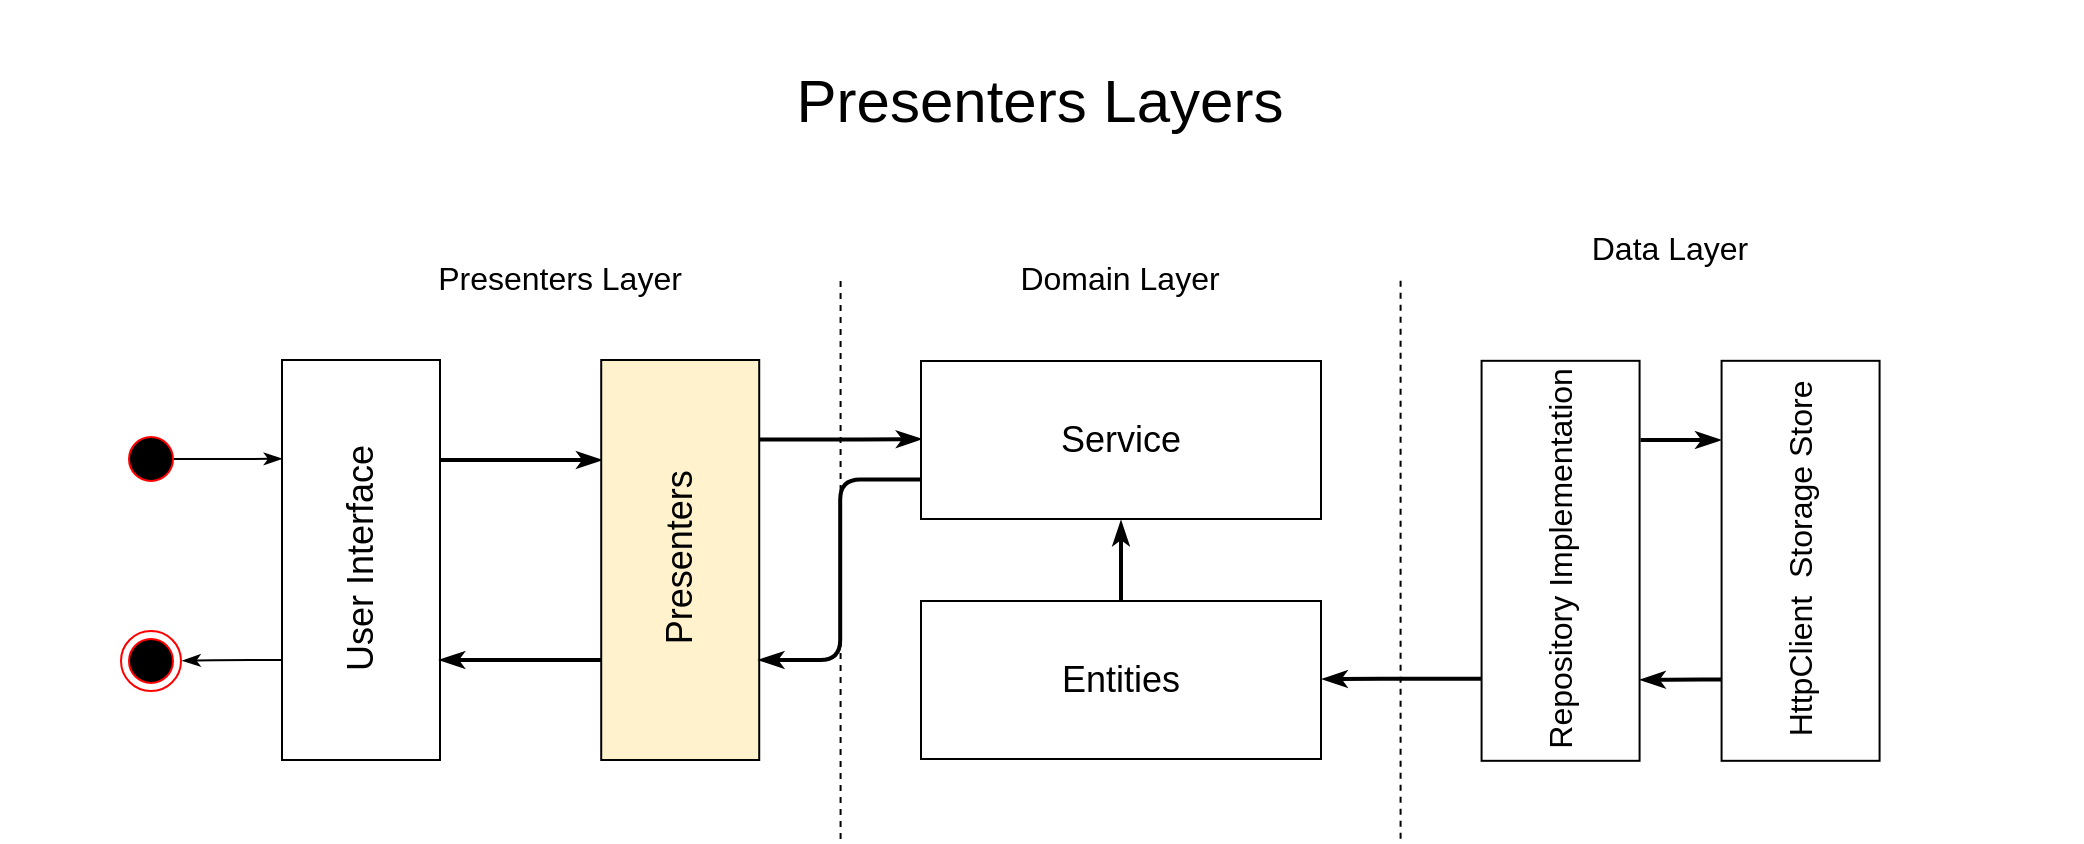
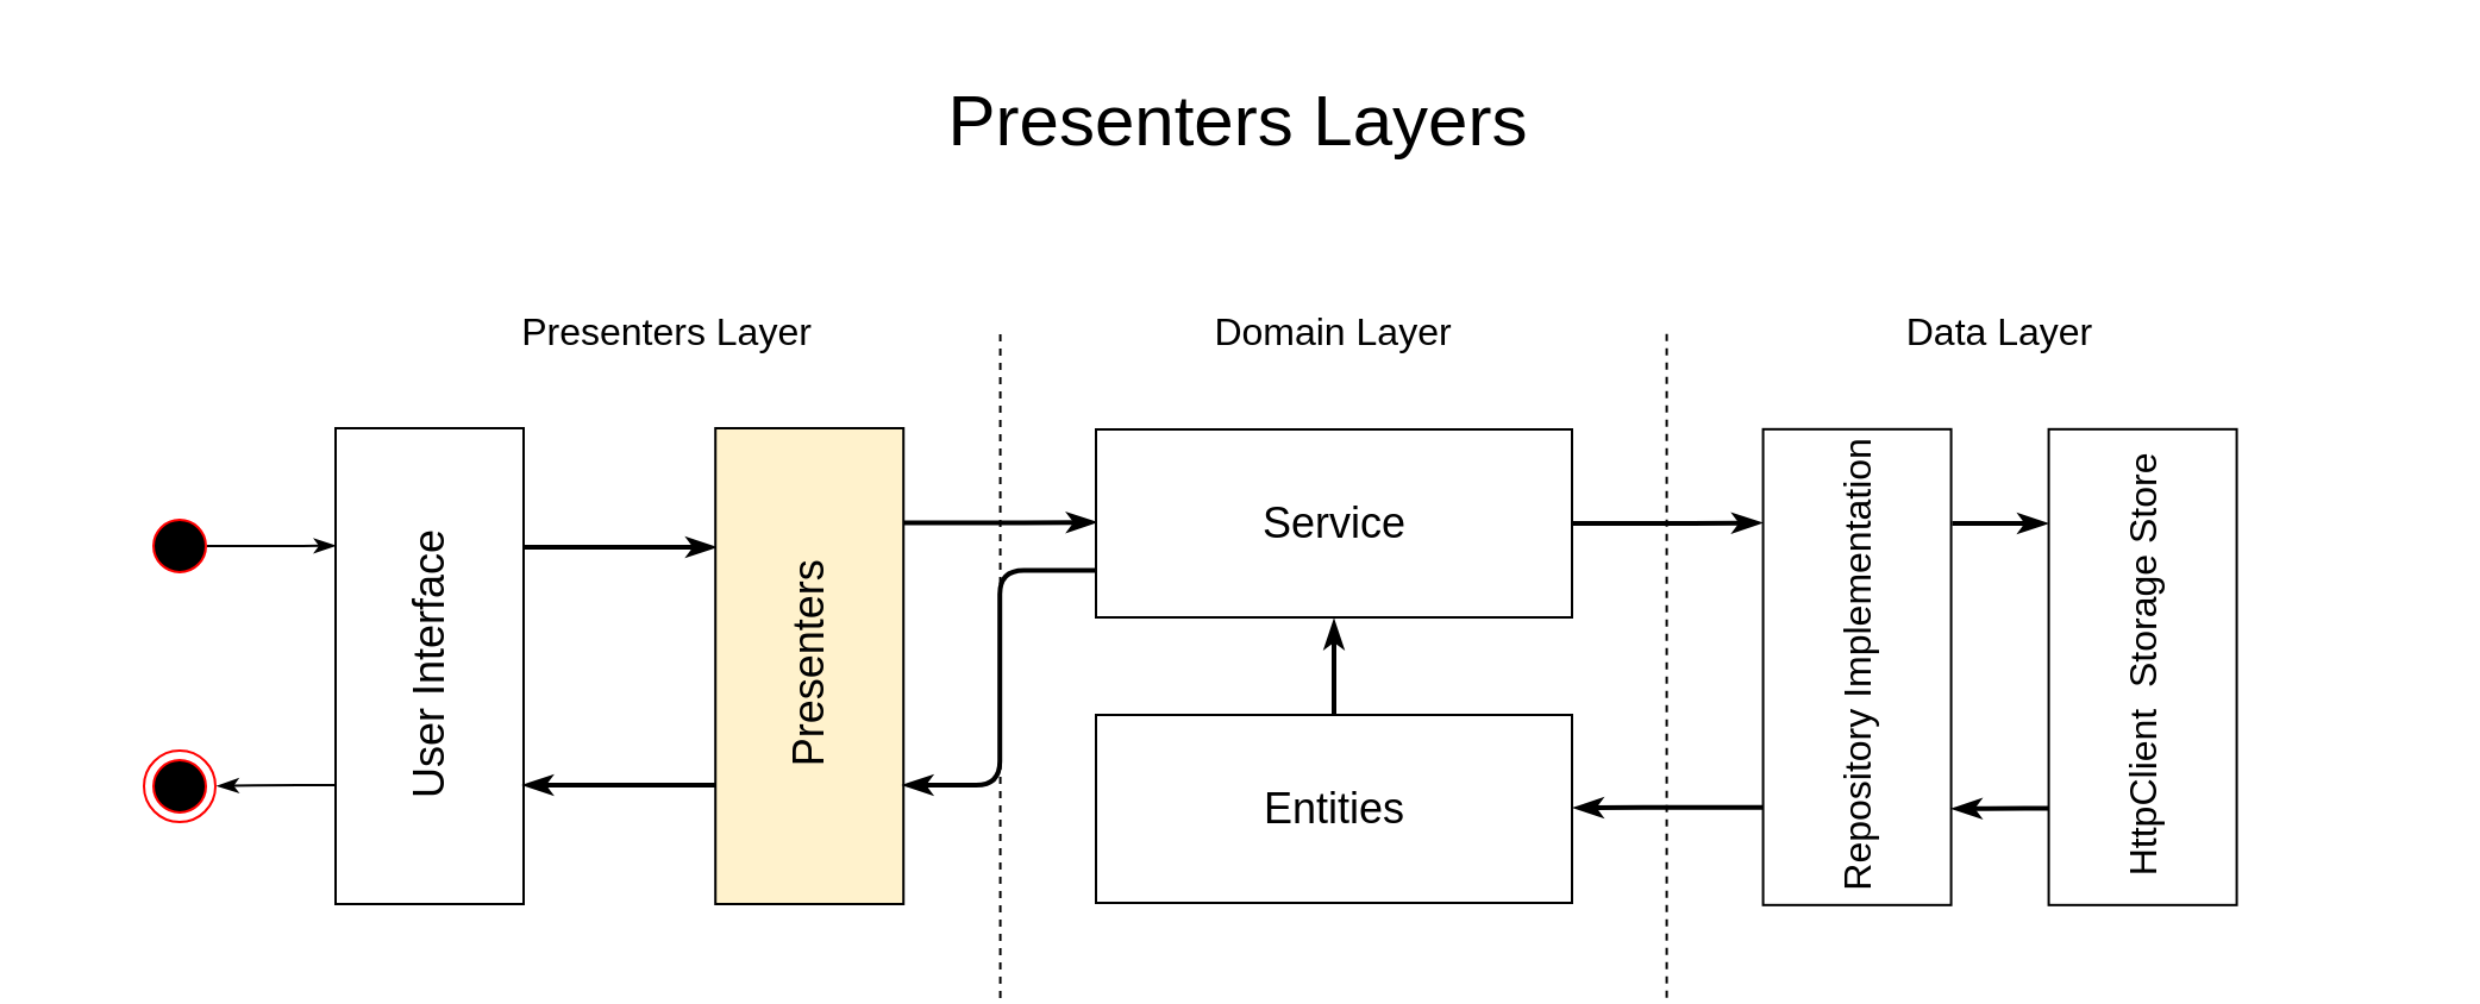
- <mxCell id="25" value="&lt;span style=&quot;font-size: 16px&quot;&gt;Data Layer&lt;/span&gt;" style="text;html=1;strokeColor=none;fillColor=none;align=center;verticalAlign=middle;whiteSpace=wrap;rounded=0;fontFamily=Helvetica;" vertex="1" parent="1"><mxGeometry x="735" y="114" width="200" height="20" as="geometry" /></mxCell>
+ <mxCell id="25" value="&lt;span style=&quot;font-size: 16px&quot;&gt;Data Layer&lt;/span&gt;" style="text;html=1;strokeColor=none;fillColor=none;align=center;verticalAlign=middle;whiteSpace=wrap;rounded=0;fontFamily=Helvetica;" vertex="1" parent="1"><mxGeometry x="740" y="129" width="200" height="20" as="geometry" /></mxCell>
+ <mxCell id="9" value="" style="edgeStyle=orthogonalEdgeStyle;rounded=1;orthogonalLoop=1;jettySize=auto;html=1;fontFamily=Helvetica;endArrow=classicThin;endFill=1;entryX=0.803;entryY=-0.009;entryDx=0;entryDy=0;entryPerimeter=0;strokeWidth=2;" edge="1" parent="1" source="11" target="17"><mxGeometry relative="1" as="geometry" /></mxCell>
